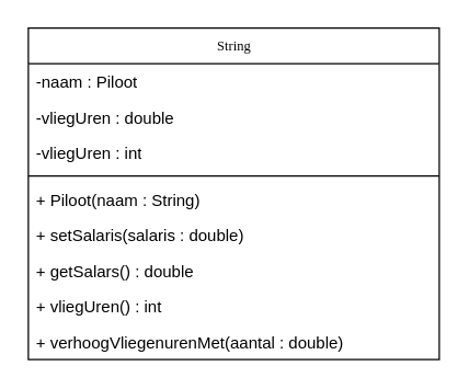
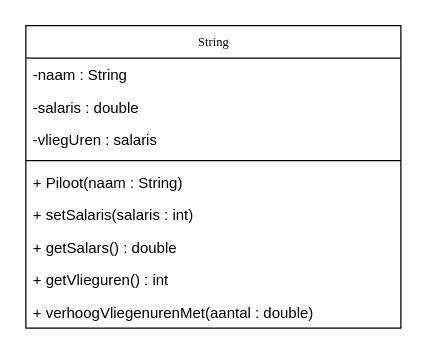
- <mxCell id="3" value="-naam : Piloot" style="text;html=1;strokeColor=none;fillColor=none;align=left;verticalAlign=top;spacingLeft=4;spacingRight=4;whiteSpace=wrap;overflow=hidden;rotatable=0;points=[[0,0.5],[1,0.5]];portConstraint=eastwest;" parent="2" vertex="1"><mxGeometry y="26" width="300" height="26" as="geometry" /></mxCell>
+ <mxCell id="3" value="-naam : String" style="text;html=1;strokeColor=none;fillColor=none;align=left;verticalAlign=top;spacingLeft=4;spacingRight=4;whiteSpace=wrap;overflow=hidden;rotatable=0;points=[[0,0.5],[1,0.5]];portConstraint=eastwest;" parent="2" vertex="1"><mxGeometry y="26" width="300" height="26" as="geometry" /></mxCell>
- <mxCell id="4" value="-vliegUren : double" style="text;html=1;strokeColor=none;fillColor=none;align=left;verticalAlign=top;spacingLeft=4;spacingRight=4;whiteSpace=wrap;overflow=hidden;rotatable=0;points=[[0,0.5],[1,0.5]];portConstraint=eastwest;" parent="2" vertex="1"><mxGeometry y="52" width="300" height="26" as="geometry" /></mxCell>
+ <mxCell id="4" value="-salaris : double" style="text;html=1;strokeColor=none;fillColor=none;align=left;verticalAlign=top;spacingLeft=4;spacingRight=4;whiteSpace=wrap;overflow=hidden;rotatable=0;points=[[0,0.5],[1,0.5]];portConstraint=eastwest;" parent="2" vertex="1"><mxGeometry y="52" width="300" height="26" as="geometry" /></mxCell>
- <mxCell id="5" value="-vliegUren : int" style="text;html=1;strokeColor=none;fillColor=none;align=left;verticalAlign=top;spacingLeft=4;spacingRight=4;whiteSpace=wrap;overflow=hidden;rotatable=0;points=[[0,0.5],[1,0.5]];portConstraint=eastwest;" parent="2" vertex="1"><mxGeometry y="78" width="300" height="26" as="geometry" /></mxCell>
+ <mxCell id="5" value="-vliegUren : salaris" style="text;html=1;strokeColor=none;fillColor=none;align=left;verticalAlign=top;spacingLeft=4;spacingRight=4;whiteSpace=wrap;overflow=hidden;rotatable=0;points=[[0,0.5],[1,0.5]];portConstraint=eastwest;" parent="2" vertex="1"><mxGeometry y="78" width="300" height="26" as="geometry" /></mxCell>
- <mxCell id="8" value="+ setSalaris(salaris : double) &#10;" style="text;strokeColor=none;fillColor=none;align=left;verticalAlign=top;spacingLeft=4;spacingRight=4;overflow=hidden;rotatable=0;points=[[0,0.5],[1,0.5]];portConstraint=eastwest;" vertex="1" parent="2"><mxGeometry y="138" width="300" height="26" as="geometry" /></mxCell>
+ <mxCell id="8" value="+ setSalaris(salaris : int) &#10;" style="text;strokeColor=none;fillColor=none;align=left;verticalAlign=top;spacingLeft=4;spacingRight=4;overflow=hidden;rotatable=0;points=[[0,0.5],[1,0.5]];portConstraint=eastwest;" vertex="1" parent="2"><mxGeometry y="138" width="300" height="26" as="geometry" /></mxCell>
- <mxCell id="10" value="+ vliegUren() : int" style="text;strokeColor=none;fillColor=none;align=left;verticalAlign=top;spacingLeft=4;spacingRight=4;overflow=hidden;rotatable=0;points=[[0,0.5],[1,0.5]];portConstraint=eastwest;" vertex="1" parent="2"><mxGeometry y="190" width="300" height="26" as="geometry" /></mxCell>
+ <mxCell id="10" value="+ getVlieguren() : int" style="text;strokeColor=none;fillColor=none;align=left;verticalAlign=top;spacingLeft=4;spacingRight=4;overflow=hidden;rotatable=0;points=[[0,0.5],[1,0.5]];portConstraint=eastwest;" vertex="1" parent="2"><mxGeometry y="190" width="300" height="26" as="geometry" /></mxCell>
